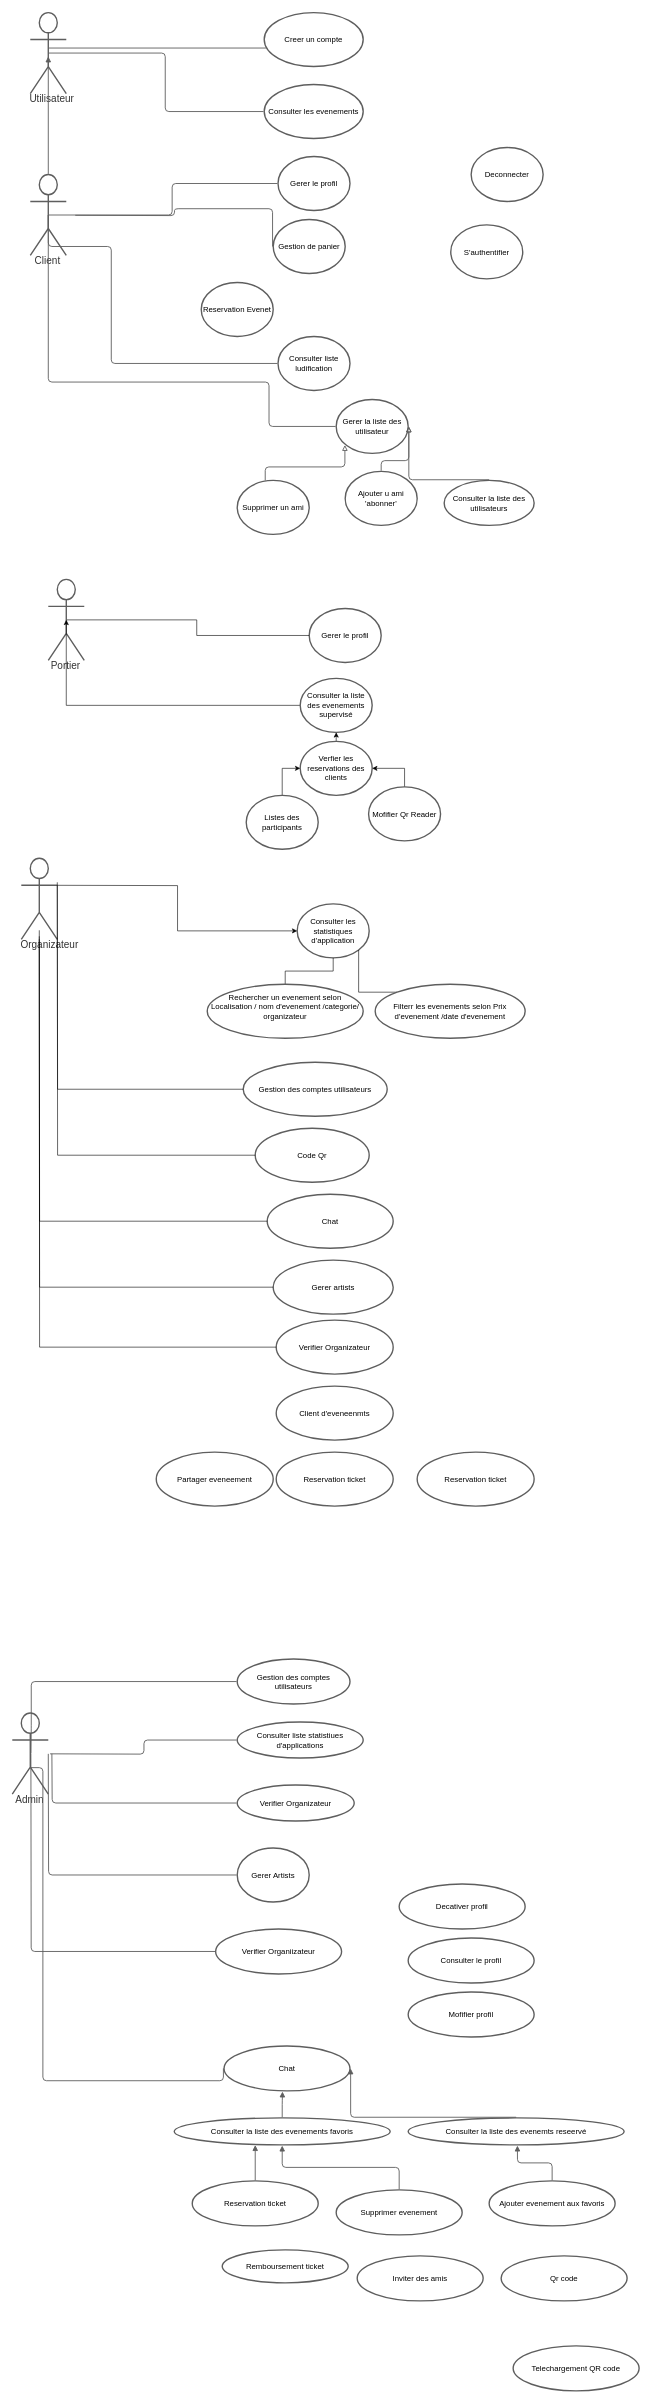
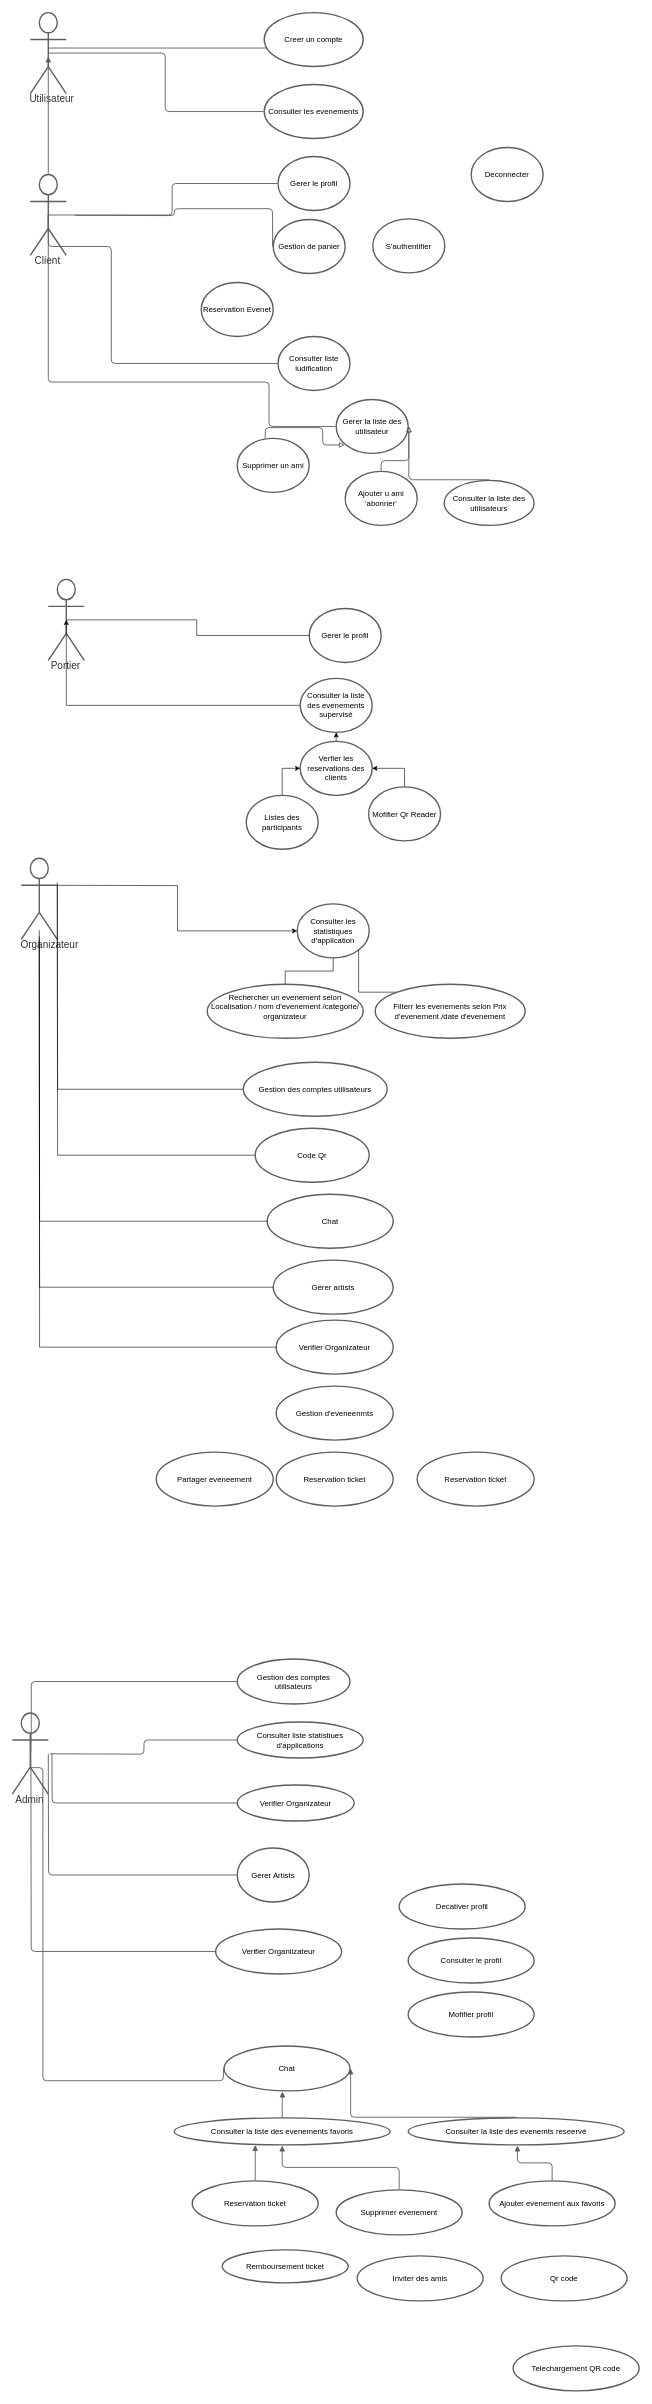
- <mxCell id="38" value="S'authentifier" style="html=1;overflow=block;blockSpacing=1;whiteSpace=wrap;ellipse;fontSize=13;spacing=3.8;strokeColor=#5e5e5e;strokeOpacity=100;rounded=1;absoluteArcSize=1;arcSize=9;strokeWidth=2.3;lucidId=XvitAHHM73nt;" vertex="1" parent="1"><mxGeometry x="751" y="374" width="120" height="90" as="geometry" /></mxCell>
+ <mxCell id="38" value="S'authentifier" style="html=1;overflow=block;blockSpacing=1;whiteSpace=wrap;ellipse;fontSize=13;spacing=3.8;strokeColor=#5e5e5e;strokeOpacity=100;rounded=1;absoluteArcSize=1;arcSize=9;strokeWidth=2.3;lucidId=XvitAHHM73nt;" vertex="1" parent="1"><mxGeometry x="621" y="364" width="120" height="90" as="geometry" /></mxCell>
- <mxCell id="36" value="Supprimer un ami" style="html=1;overflow=block;blockSpacing=1;whiteSpace=wrap;ellipse;fontSize=13;spacing=3.8;strokeColor=#5e5e5e;strokeOpacity=100;rounded=1;absoluteArcSize=1;arcSize=9;strokeWidth=2.3;lucidId=Juitxt.MBrJM;" vertex="1" parent="1"><mxGeometry x="395" y="800" width="120" height="90" as="geometry" /></mxCell>
+ <mxCell id="36" value="Supprimer un ami" style="html=1;overflow=block;blockSpacing=1;whiteSpace=wrap;ellipse;fontSize=13;spacing=3.8;strokeColor=#5e5e5e;strokeOpacity=100;rounded=1;absoluteArcSize=1;arcSize=9;strokeWidth=2.3;lucidId=Juitxt.MBrJM;" vertex="1" parent="1"><mxGeometry x="395" y="730" width="120" height="90" as="geometry" /></mxCell>
- <mxCell id="16" value="Client d'eveneenmts" style="html=1;overflow=block;blockSpacing=1;whiteSpace=wrap;ellipse;fontSize=13;spacing=3.8;strokeColor=#5e5e5e;strokeOpacity=100;rounded=1;absoluteArcSize=1;arcSize=9;strokeWidth=2.3;lucidId=.BitsejxpJ_f;" vertex="1" parent="1"><mxGeometry x="460" y="2310" width="195" height="90" as="geometry" /></mxCell>
+ <mxCell id="16" value="Gestion d'eveneenmts" style="html=1;overflow=block;blockSpacing=1;whiteSpace=wrap;ellipse;fontSize=13;spacing=3.8;strokeColor=#5e5e5e;strokeOpacity=100;rounded=1;absoluteArcSize=1;arcSize=9;strokeWidth=2.3;lucidId=.BitsejxpJ_f;" vertex="1" parent="1"><mxGeometry x="460" y="2310" width="195" height="90" as="geometry" /></mxCell>
